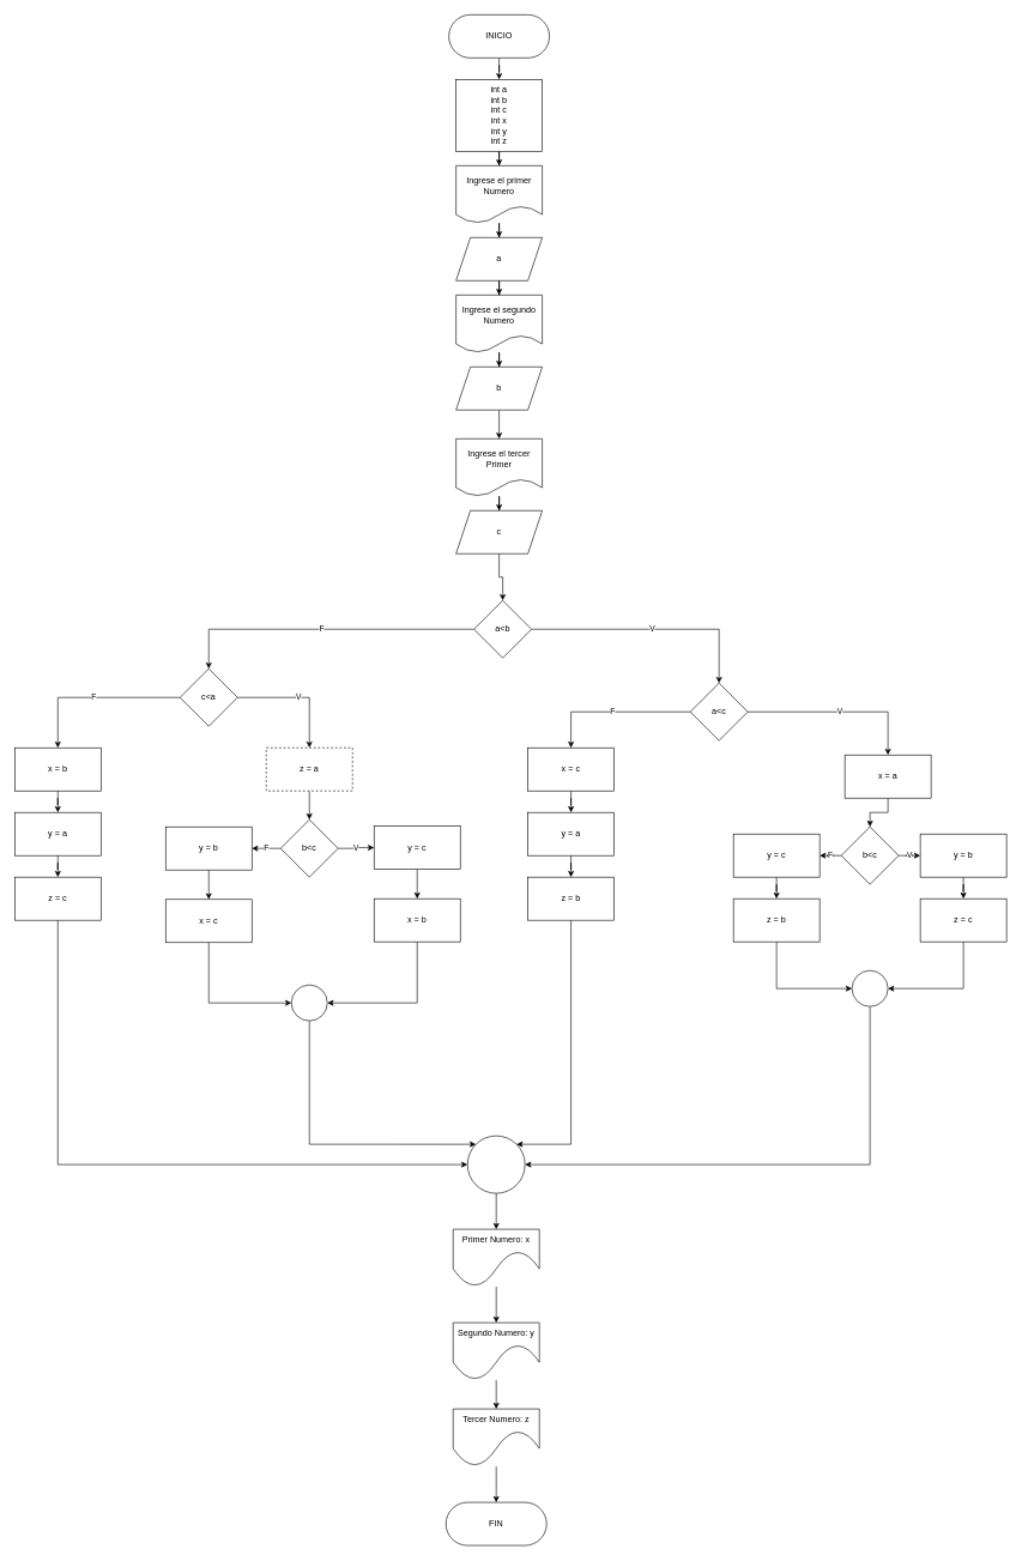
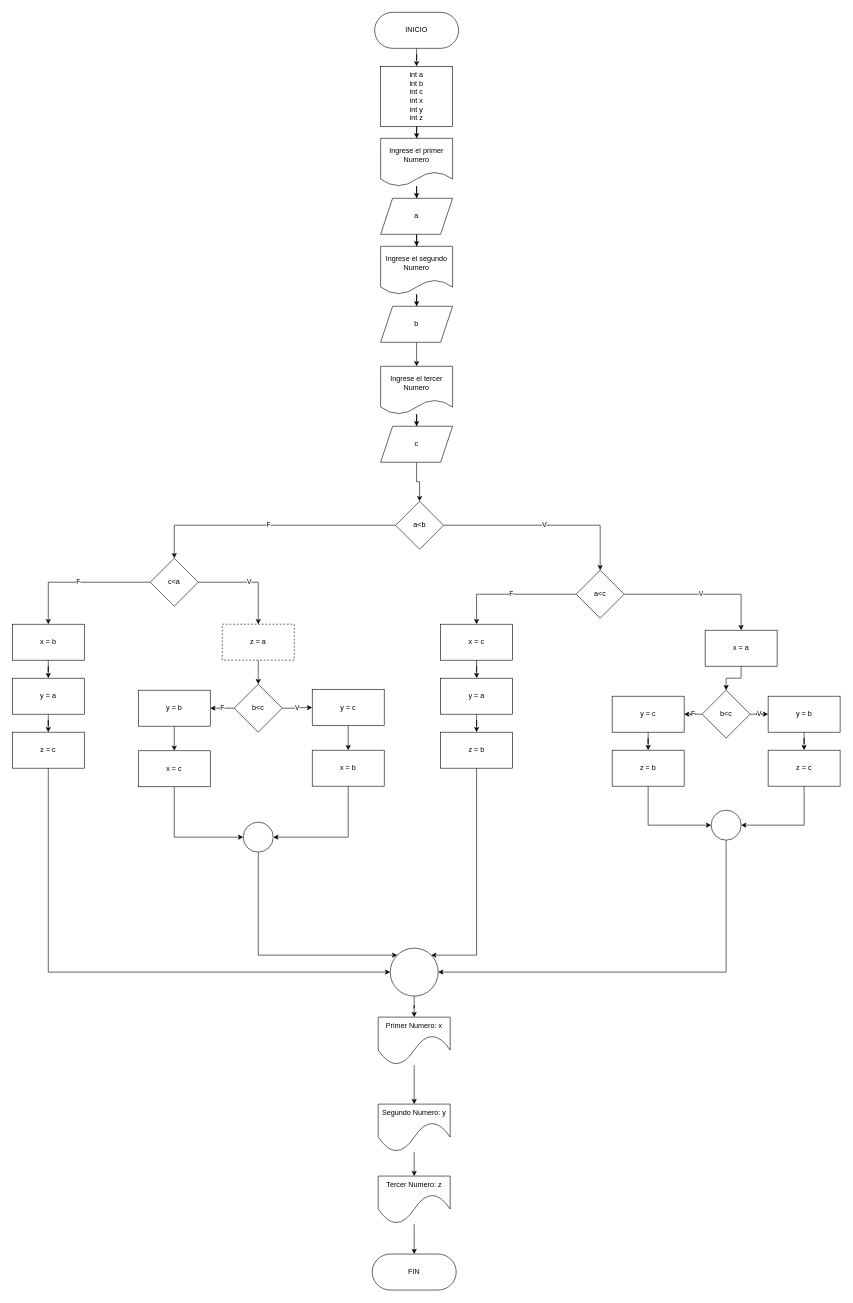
- <mxCell id="7" value="Ingrese el tercer Primer" style="shape=document;whiteSpace=wrap;html=1;boundedLbl=1;" vertex="1" parent="1"><mxGeometry x="634" y="610" width="120" height="80" as="geometry" /></mxCell>
+ <mxCell id="7" value="Ingrese el tercer Numero" style="shape=document;whiteSpace=wrap;html=1;boundedLbl=1;" vertex="1" parent="1"><mxGeometry x="634" y="610" width="120" height="80" as="geometry" /></mxCell>
- <mxCell id="72" value="Primer Numero: x" style="shape=document;whiteSpace=wrap;html=1;boundedLbl=1;size=0.625;" vertex="1" parent="1"><mxGeometry x="630" y="1710" width="120" height="80" as="geometry" /></mxCell>
+ <mxCell id="72" value="Primer Numero: x" style="shape=document;whiteSpace=wrap;html=1;boundedLbl=1;size=0.625;" vertex="1" parent="1"><mxGeometry x="630" y="1695" width="120" height="80" as="geometry" /></mxCell>
